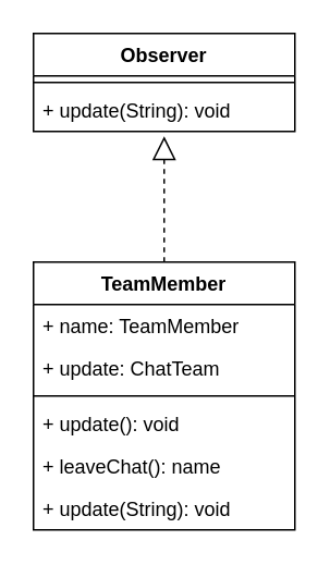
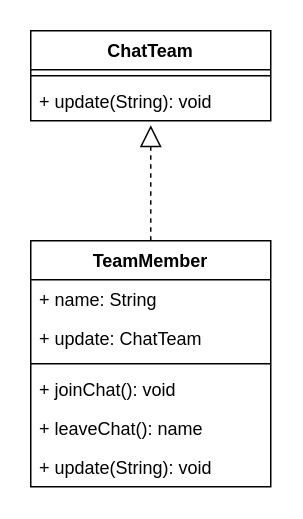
- <mxCell id="2" value="Observer" style="swimlane;fontStyle=1;align=center;verticalAlign=top;childLayout=stackLayout;horizontal=1;startSize=26;horizontalStack=0;resizeParent=1;resizeParentMax=0;resizeLast=0;collapsible=1;marginBottom=0;whiteSpace=wrap;html=1;" vertex="1" parent="1"><mxGeometry x="20" y="20" width="160" height="60" as="geometry" /></mxCell>
+ <mxCell id="2" value="ChatTeam" style="swimlane;fontStyle=1;align=center;verticalAlign=top;childLayout=stackLayout;horizontal=1;startSize=26;horizontalStack=0;resizeParent=1;resizeParentMax=0;resizeLast=0;collapsible=1;marginBottom=0;whiteSpace=wrap;html=1;" vertex="1" parent="1"><mxGeometry x="20" y="20" width="160" height="60" as="geometry" /></mxCell>
- <mxCell id="6" value="+ name: TeamMember" style="text;strokeColor=none;fillColor=none;align=left;verticalAlign=top;spacingLeft=4;spacingRight=4;overflow=hidden;rotatable=0;points=[[0,0.5],[1,0.5]];portConstraint=eastwest;whiteSpace=wrap;html=1;" vertex="1" parent="5"><mxGeometry y="26" width="160" height="26" as="geometry" /></mxCell>
+ <mxCell id="6" value="+ name: String" style="text;strokeColor=none;fillColor=none;align=left;verticalAlign=top;spacingLeft=4;spacingRight=4;overflow=hidden;rotatable=0;points=[[0,0.5],[1,0.5]];portConstraint=eastwest;whiteSpace=wrap;html=1;" vertex="1" parent="5"><mxGeometry y="26" width="160" height="26" as="geometry" /></mxCell>
- <mxCell id="9" value="+ update(): void" style="text;strokeColor=none;fillColor=none;align=left;verticalAlign=top;spacingLeft=4;spacingRight=4;overflow=hidden;rotatable=0;points=[[0,0.5],[1,0.5]];portConstraint=eastwest;whiteSpace=wrap;html=1;" vertex="1" parent="5"><mxGeometry y="86" width="160" height="26" as="geometry" /></mxCell>
+ <mxCell id="9" value="+ joinChat(): void" style="text;strokeColor=none;fillColor=none;align=left;verticalAlign=top;spacingLeft=4;spacingRight=4;overflow=hidden;rotatable=0;points=[[0,0.5],[1,0.5]];portConstraint=eastwest;whiteSpace=wrap;html=1;" vertex="1" parent="5"><mxGeometry y="86" width="160" height="26" as="geometry" /></mxCell>
